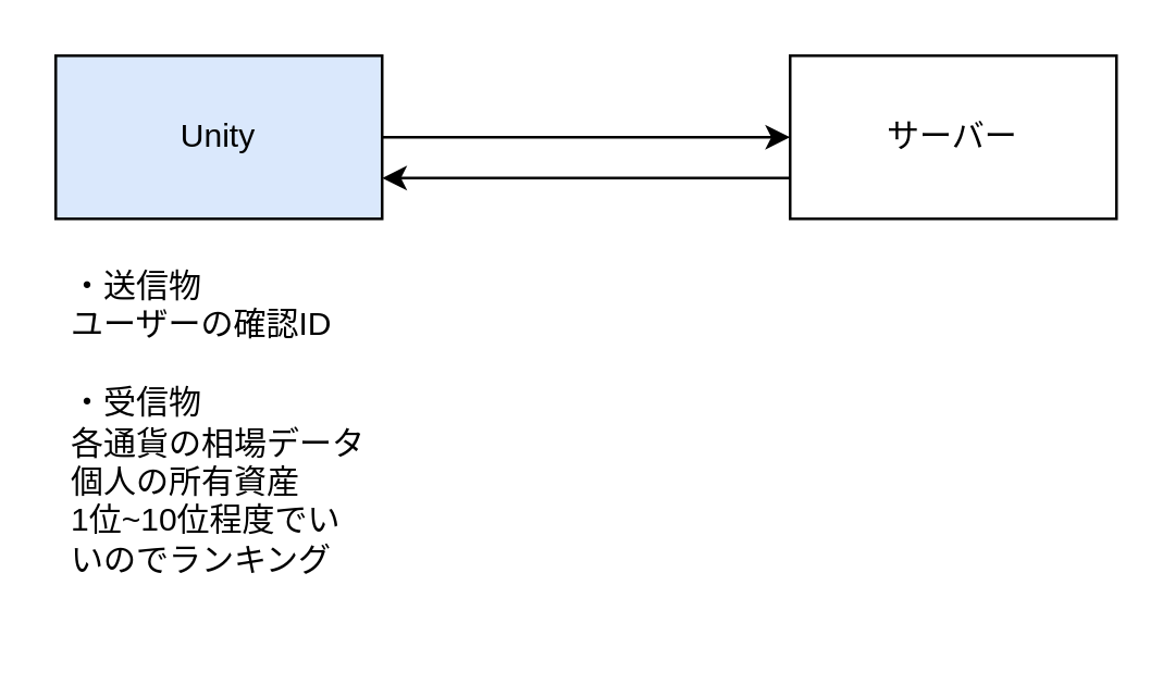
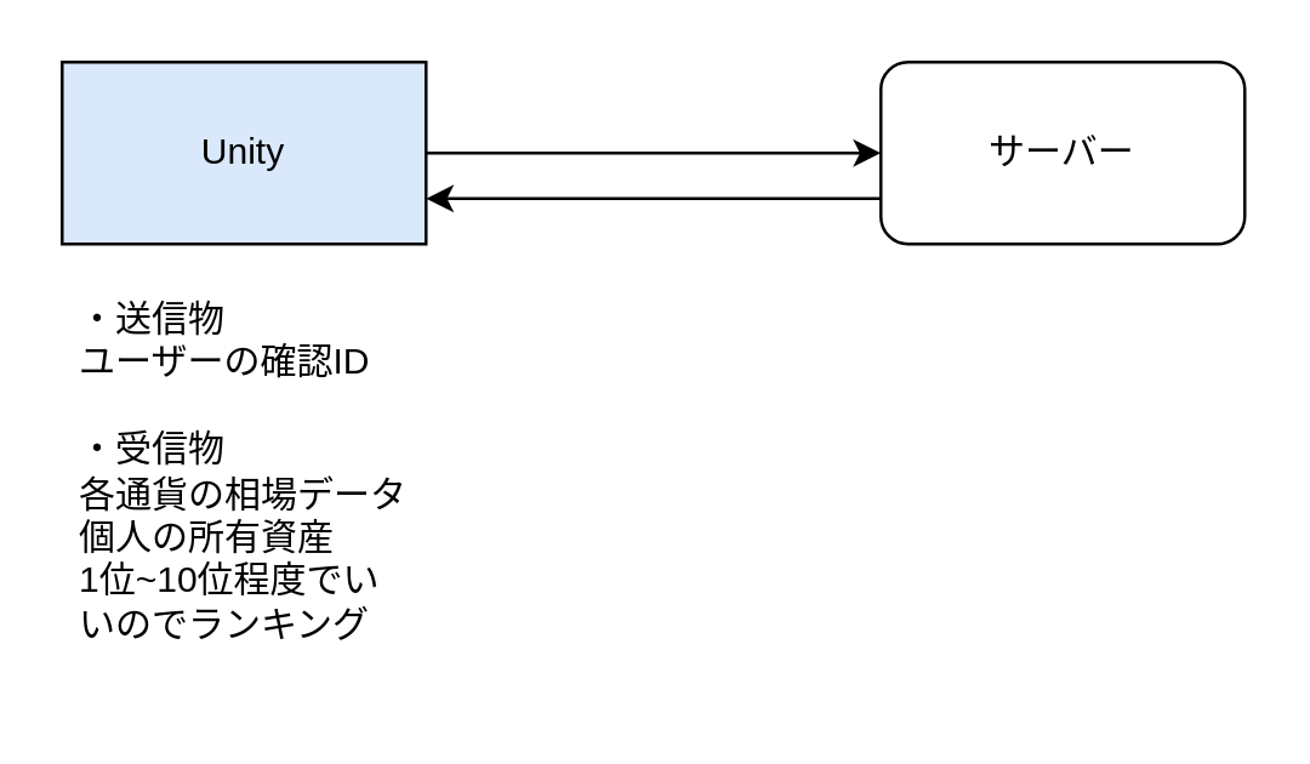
- <mxCell id="5" value="サーバー" style="rounded=0;whiteSpace=wrap;html=1;" vertex="1" parent="1"><mxGeometry x="290" y="20" width="120" height="60" as="geometry" /></mxCell>
+ <mxCell id="5" value="サーバー" style="whiteSpace=wrap;html=1;rounded=1;" vertex="1" parent="1"><mxGeometry x="290" y="20" width="120" height="60" as="geometry" /></mxCell>
